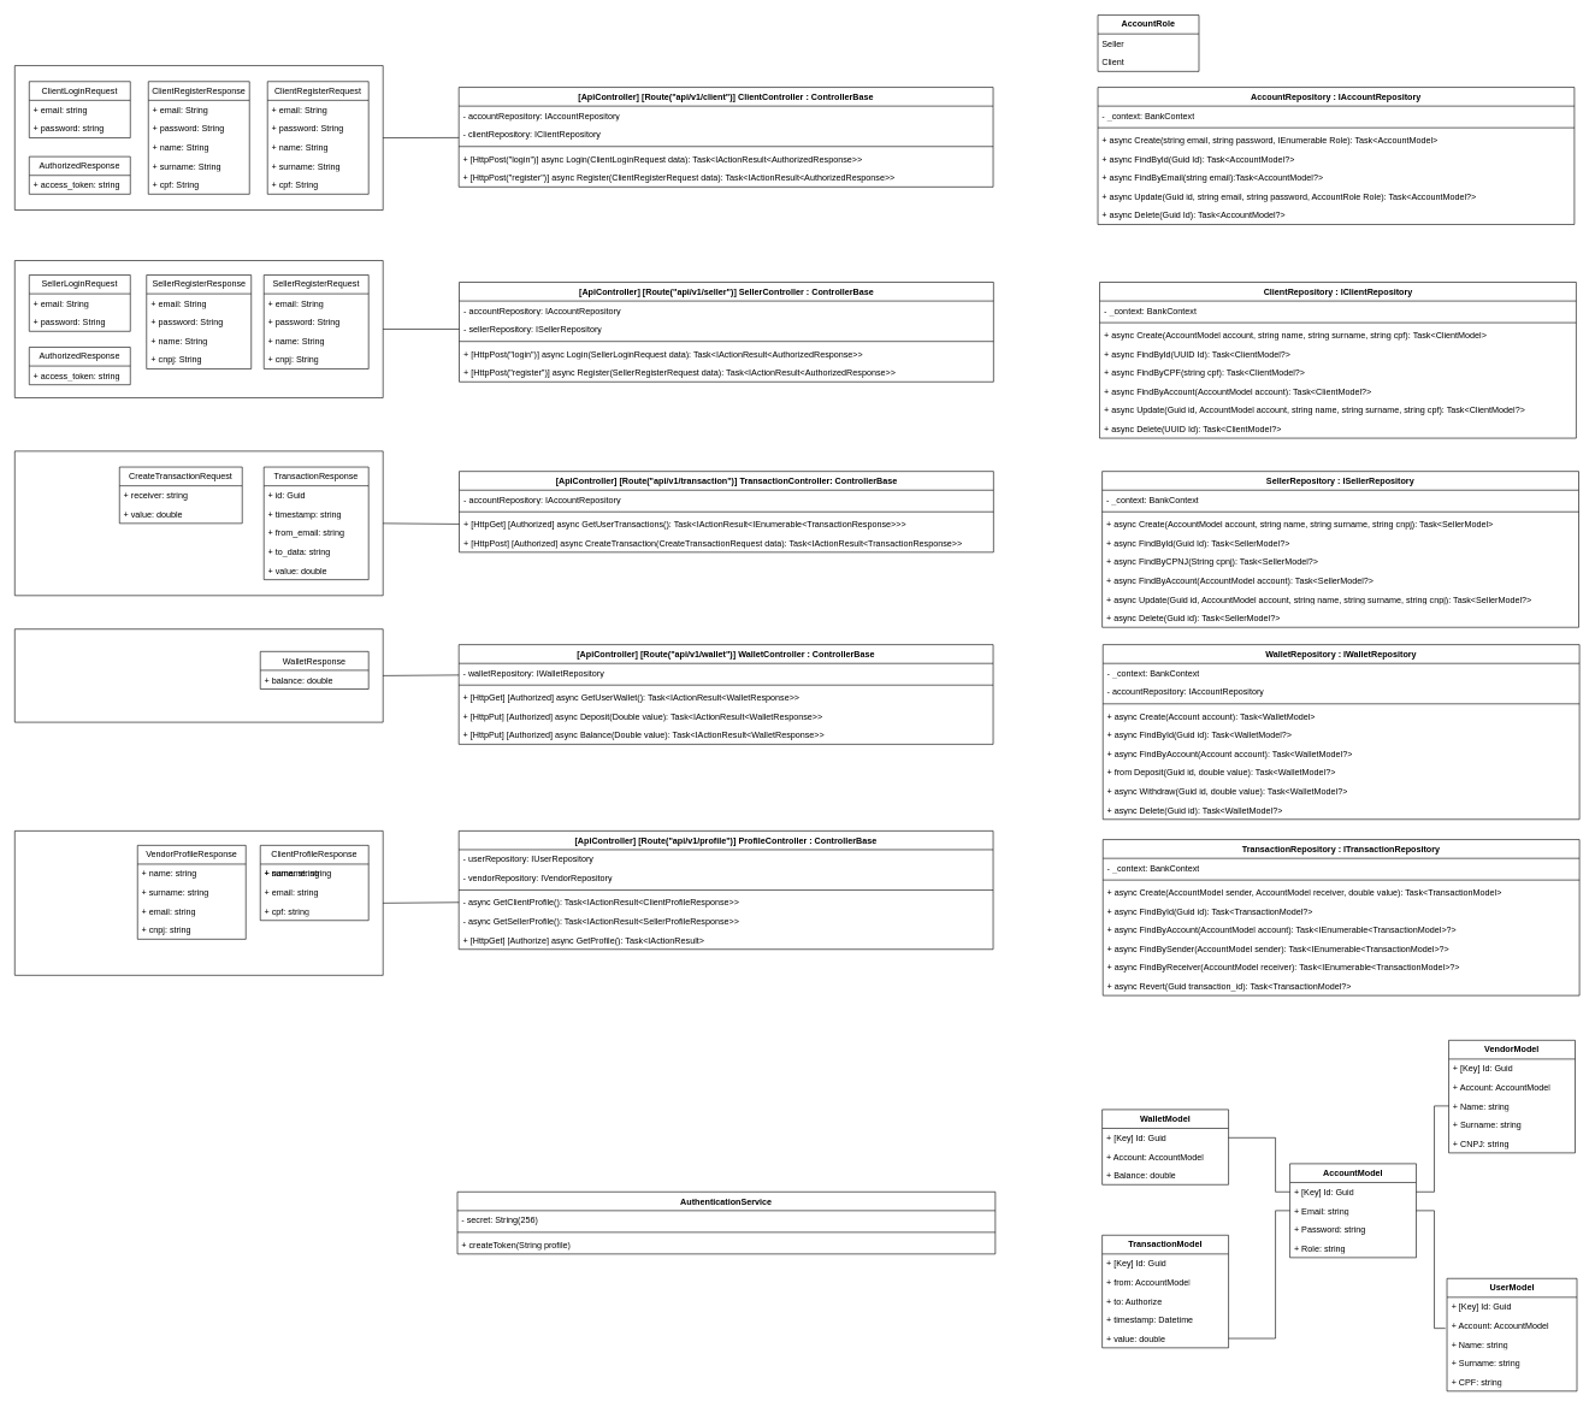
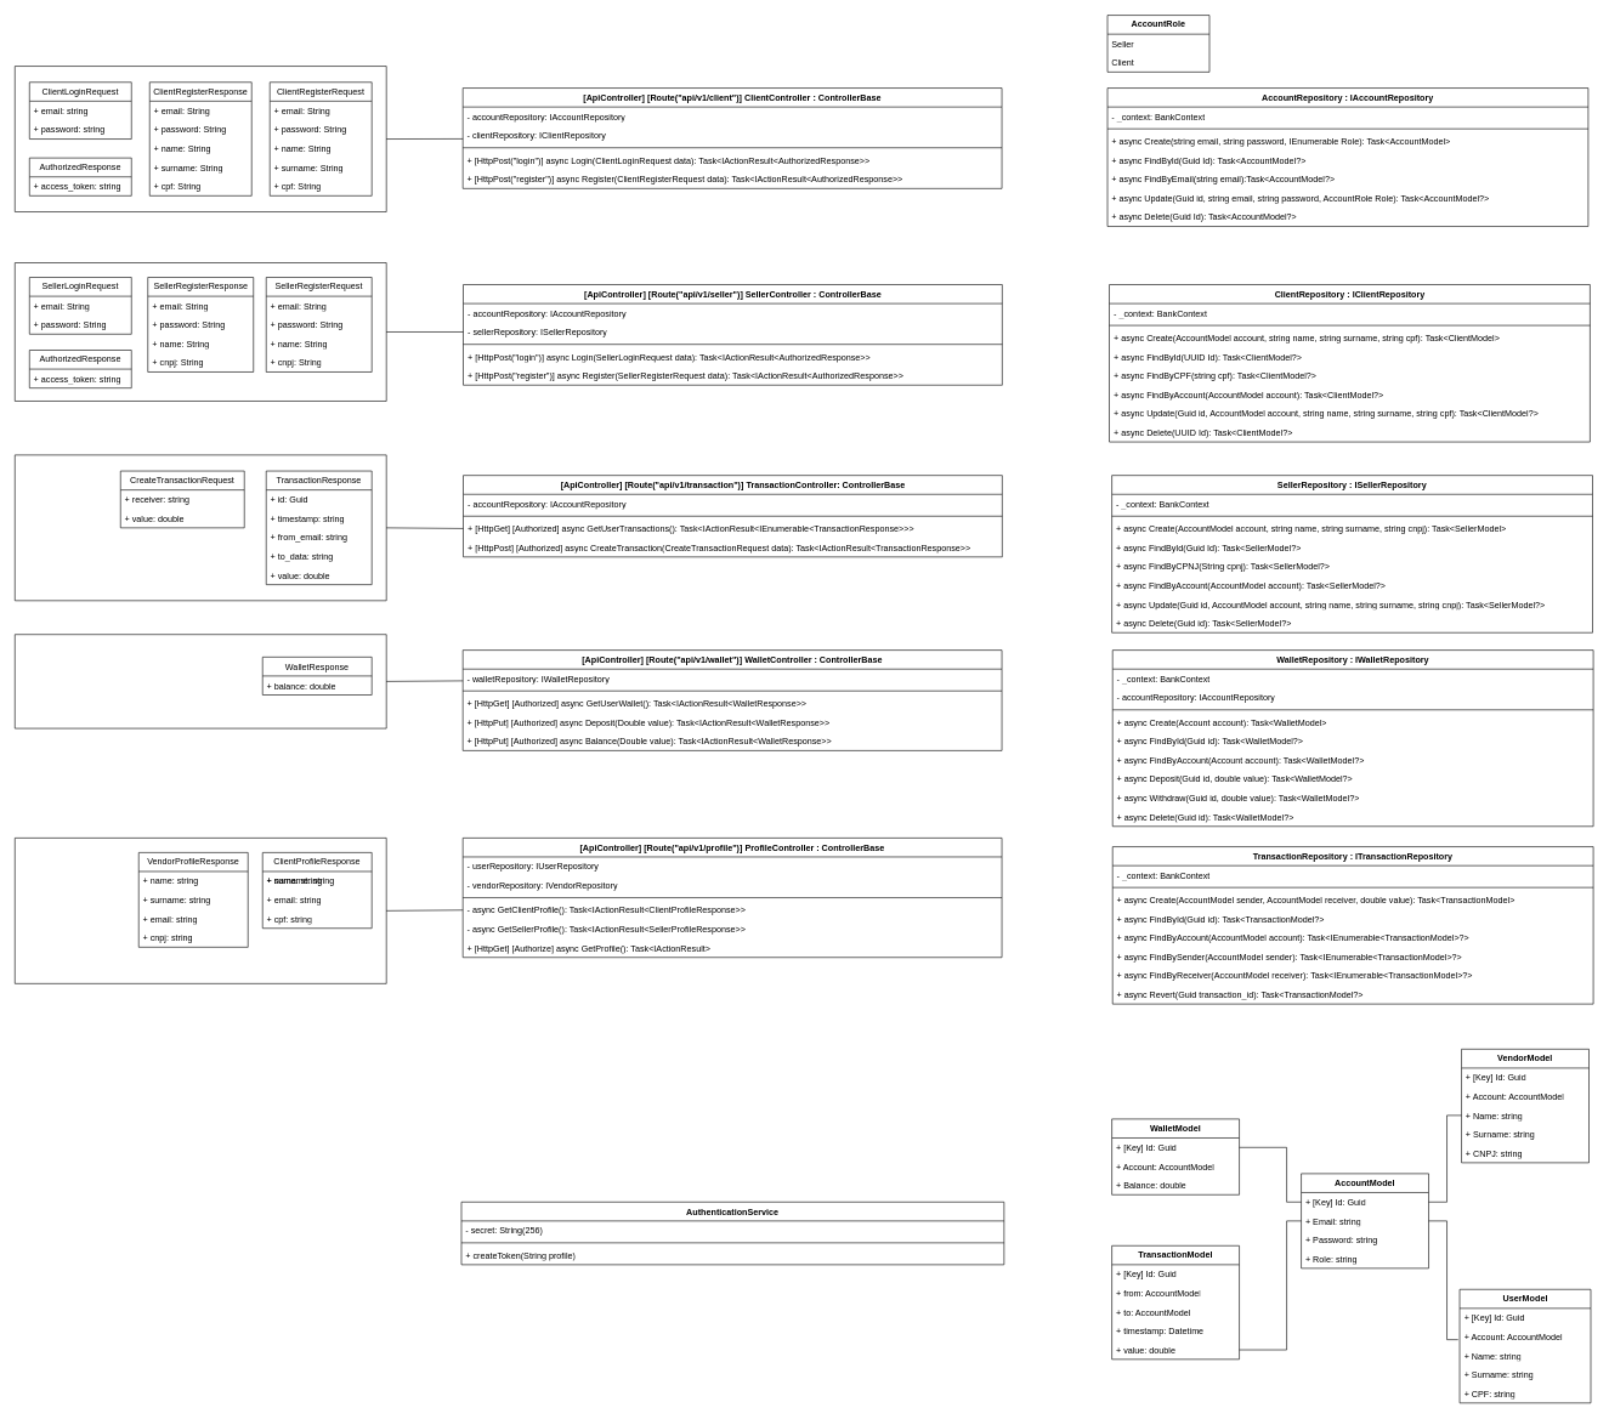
- <mxCell id="55" value="+ from Deposit(Guid id, double value): Task&amp;lt;WalletModel?&amp;gt;" style="text;strokeColor=none;fillColor=none;align=left;verticalAlign=top;spacingLeft=4;spacingRight=4;overflow=hidden;rotatable=0;points=[[0,0.5],[1,0.5]];portConstraint=eastwest;whiteSpace=wrap;html=1;" parent="48" vertex="1"><mxGeometry y="164" width="660" height="26" as="geometry" /></mxCell>
+ <mxCell id="55" value="+ async Deposit(Guid id, double value): Task&amp;lt;WalletModel?&amp;gt;" style="text;strokeColor=none;fillColor=none;align=left;verticalAlign=top;spacingLeft=4;spacingRight=4;overflow=hidden;rotatable=0;points=[[0,0.5],[1,0.5]];portConstraint=eastwest;whiteSpace=wrap;html=1;" parent="48" vertex="1"><mxGeometry y="164" width="660" height="26" as="geometry" /></mxCell>
- <mxCell id="101" value="+ to: Authorize" style="text;strokeColor=none;fillColor=none;align=left;verticalAlign=top;spacingLeft=4;spacingRight=4;overflow=hidden;rotatable=0;points=[[0,0.5],[1,0.5]];portConstraint=eastwest;whiteSpace=wrap;html=1;" parent="98" vertex="1"><mxGeometry y="78" width="175" height="26" as="geometry" /></mxCell>
+ <mxCell id="101" value="+ to: AccountModel" style="text;strokeColor=none;fillColor=none;align=left;verticalAlign=top;spacingLeft=4;spacingRight=4;overflow=hidden;rotatable=0;points=[[0,0.5],[1,0.5]];portConstraint=eastwest;whiteSpace=wrap;html=1;" parent="98" vertex="1"><mxGeometry y="78" width="175" height="26" as="geometry" /></mxCell>
